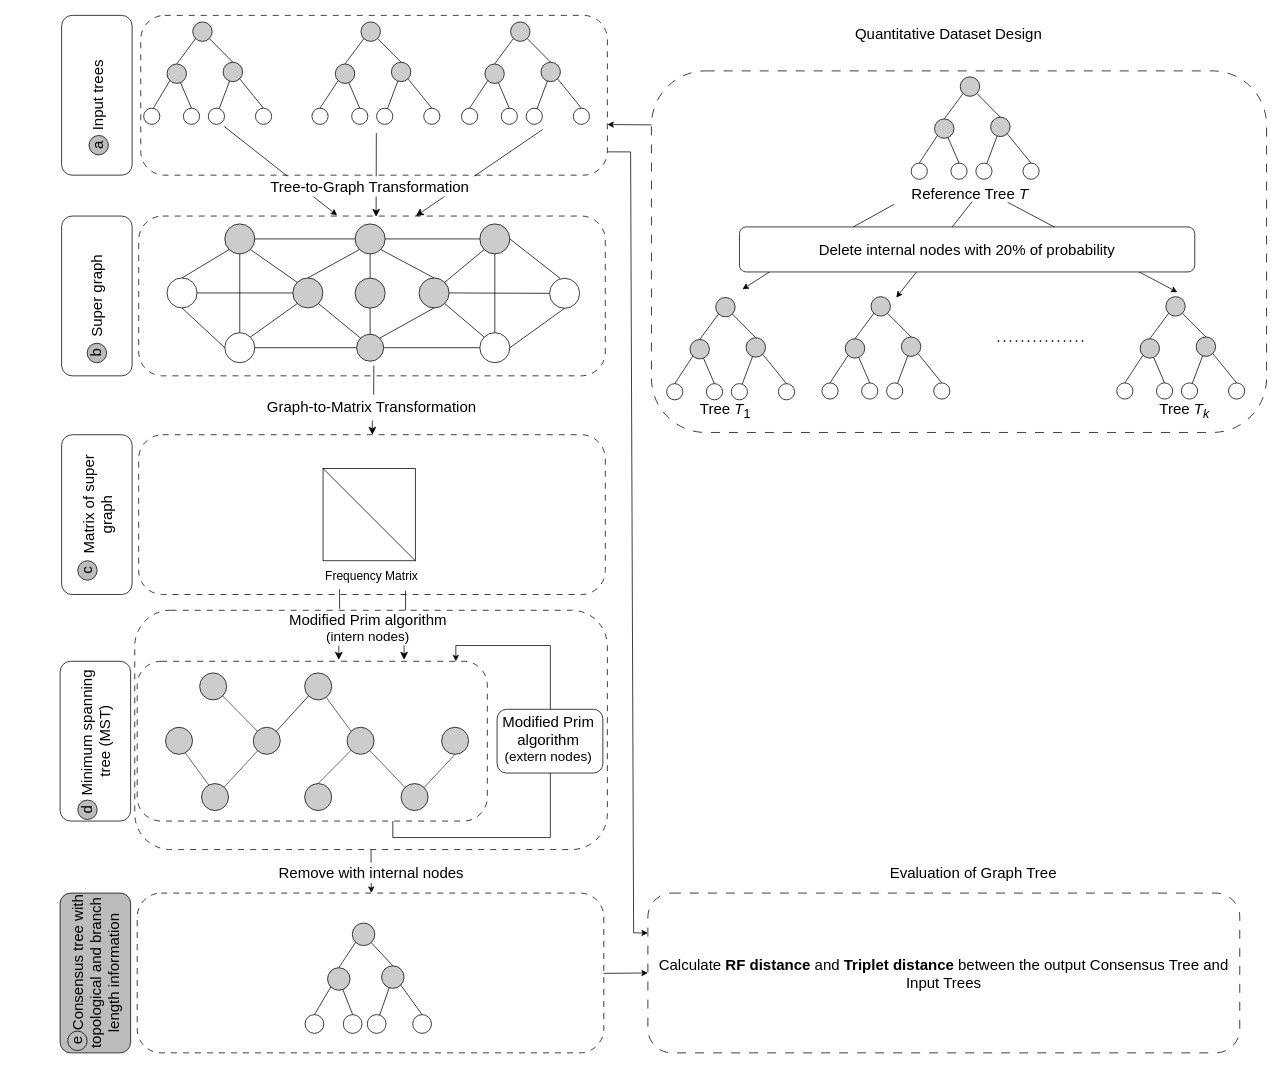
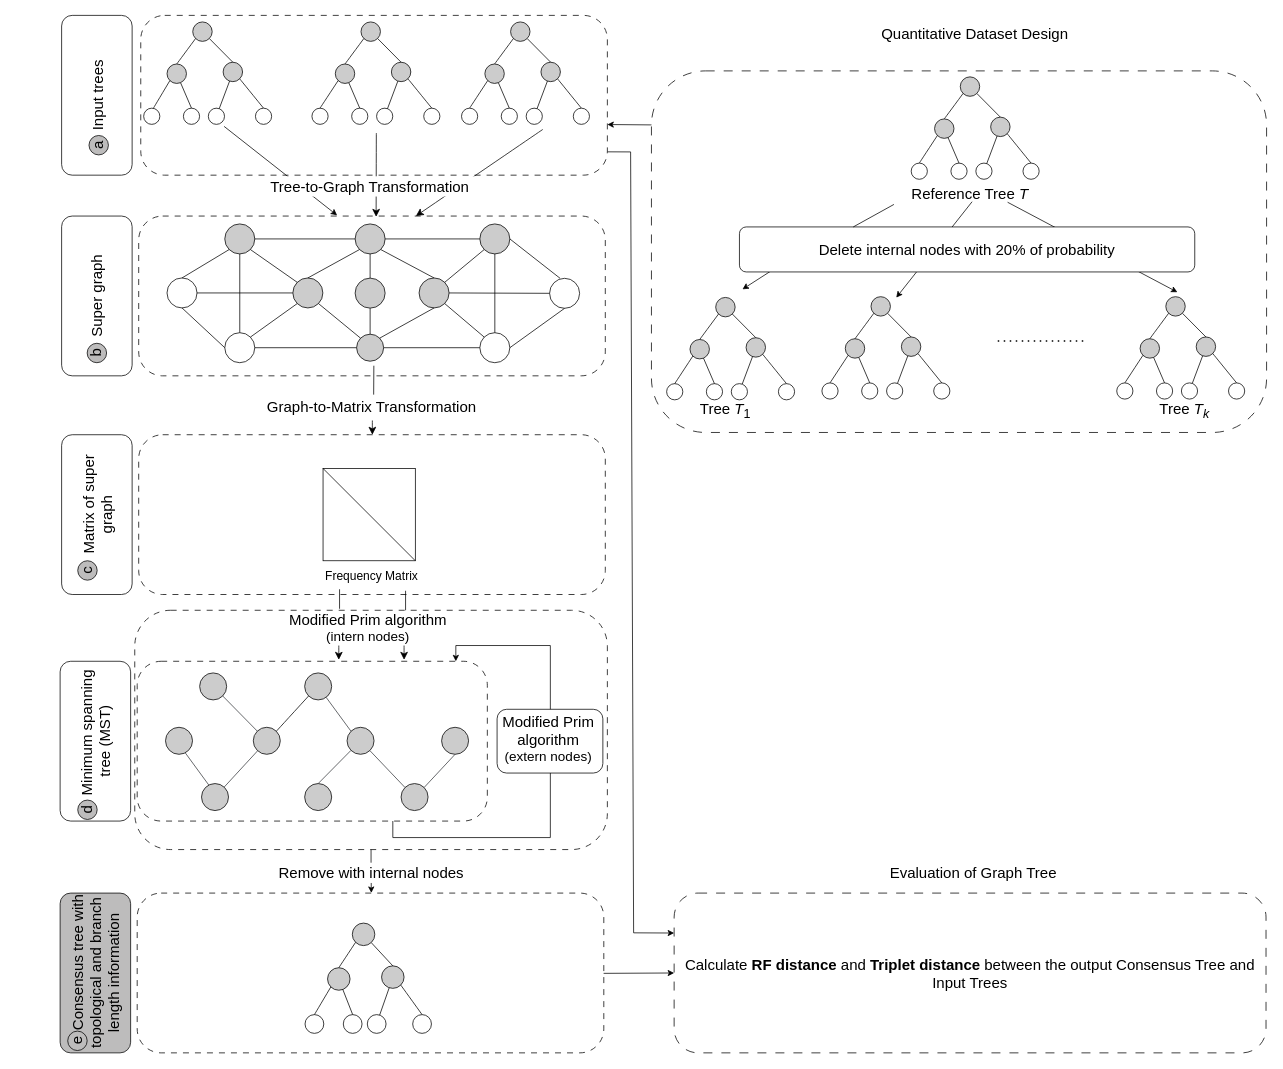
- <mxCell id="229" value="&lt;font style=&quot;font-size: 20px;&quot;&gt;Quantitative Dataset Design&lt;/font&gt;" style="text;strokeColor=none;fillColor=none;html=1;align=center;verticalAlign=middle;whiteSpace=wrap;rounded=0;fontSize=16;" vertex="1" parent="1"><mxGeometry x="876" y="28.75" width="776" height="30" as="geometry" /></mxCell>
+ <mxCell id="229" value="&lt;font style=&quot;font-size: 20px;&quot;&gt;Quantitative Dataset Design&lt;/font&gt;" style="text;strokeColor=none;fillColor=none;html=1;align=center;verticalAlign=middle;whiteSpace=wrap;rounded=0;fontSize=16;" vertex="1" parent="1"><mxGeometry x="911" y="28.75" width="776" height="30" as="geometry" /></mxCell>
- <mxCell id="225" value="&lt;font style=&quot;font-size: 20px;&quot;&gt;Calculate &lt;b style=&quot;&quot;&gt;RF distance&lt;/b&gt; and &lt;b style=&quot;&quot;&gt;Triplet distance&lt;/b&gt; between the output Consensus Tree and Input Trees&lt;/font&gt;" style="rounded=1;whiteSpace=wrap;html=1;dashed=1;dashPattern=12 12;fontSize=15;" vertex="1" parent="1"><mxGeometry x="863" y="1190" width="789" height="213" as="geometry" /></mxCell>
+ <mxCell id="225" value="&lt;font style=&quot;font-size: 20px;&quot;&gt;Calculate &lt;b style=&quot;&quot;&gt;RF distance&lt;/b&gt; and &lt;b style=&quot;&quot;&gt;Triplet distance&lt;/b&gt; between the output Consensus Tree and Input Trees&lt;/font&gt;" style="rounded=1;whiteSpace=wrap;html=1;dashed=1;dashPattern=12 12;fontSize=15;" vertex="1" parent="1"><mxGeometry x="898" y="1190" width="789" height="213" as="geometry" /></mxCell>
